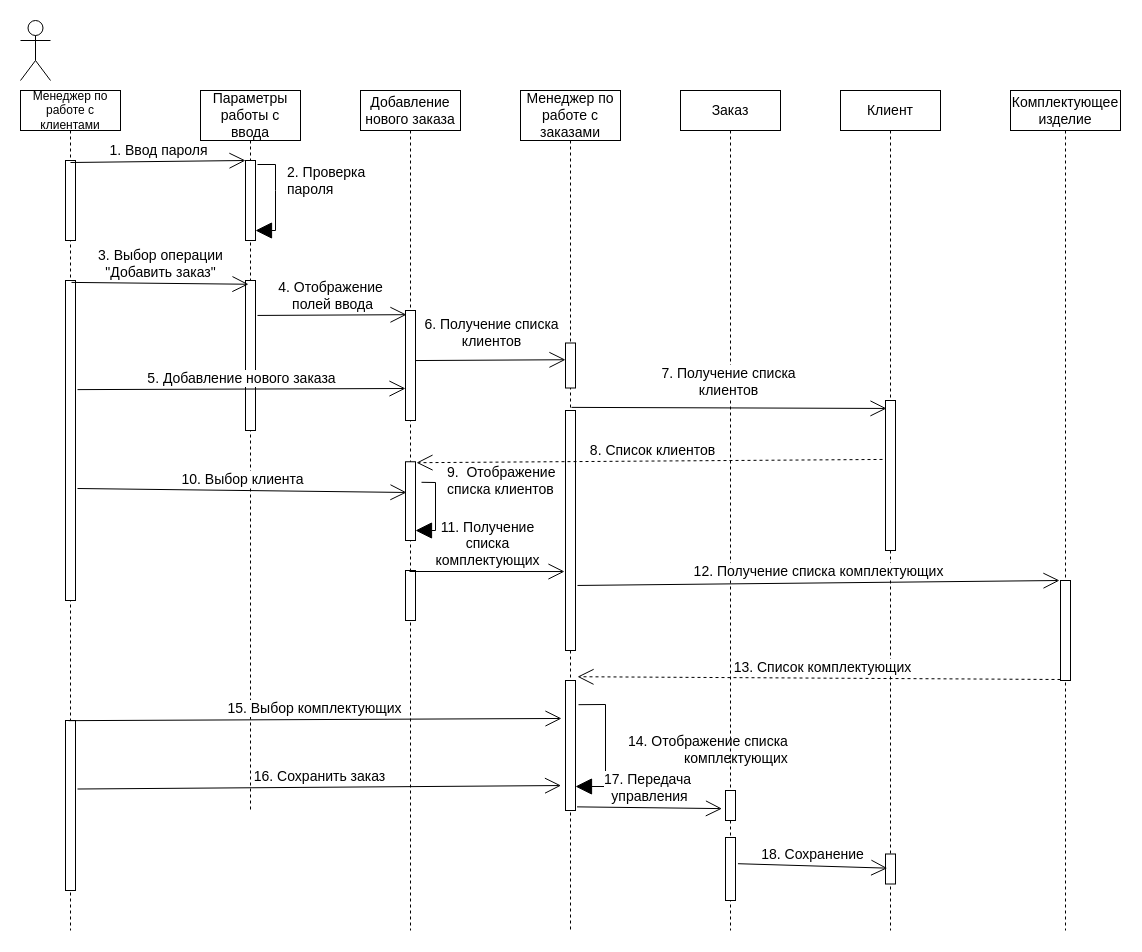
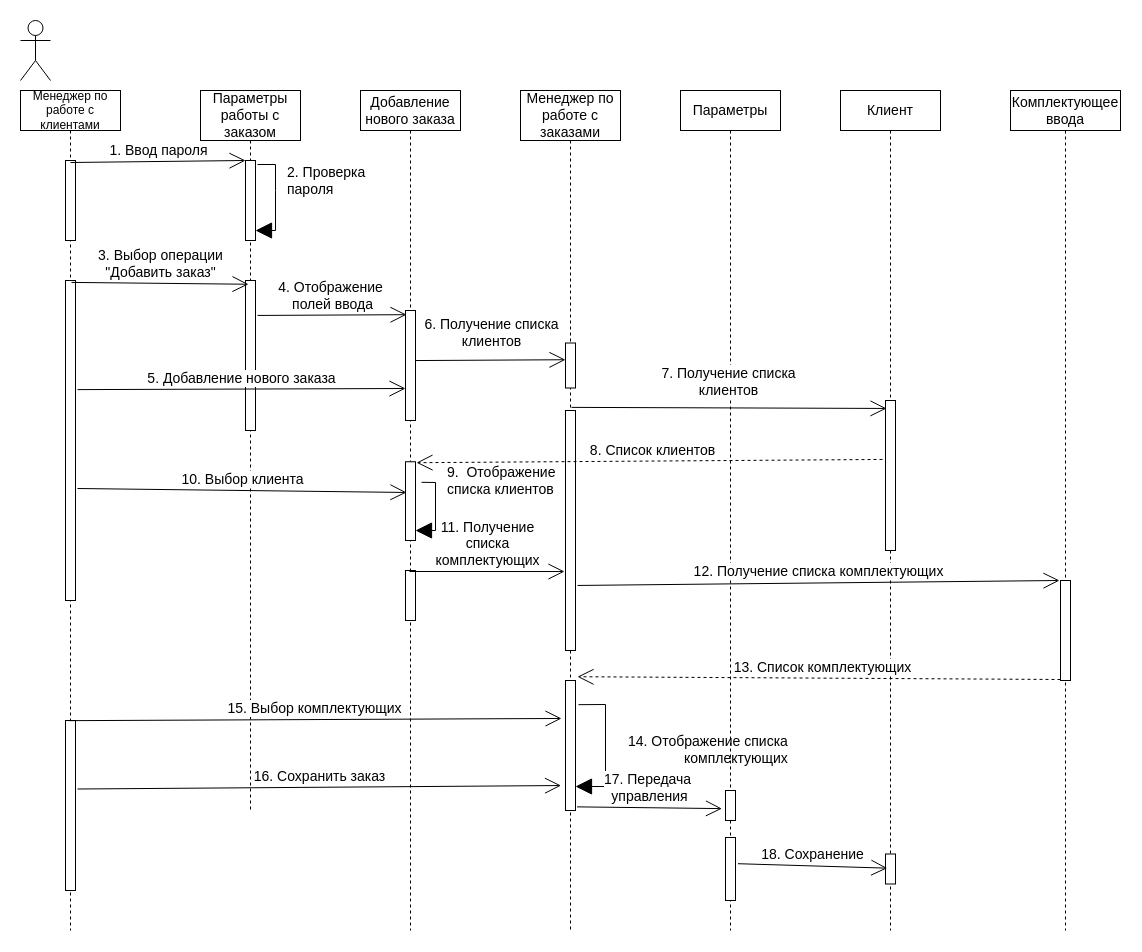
- <mxCell id="21" value="Заказ" style="shape=umlLifeline;perimeter=lifelinePerimeter;whiteSpace=wrap;html=1;container=1;collapsible=0;recursiveResize=0;outlineConnect=0;fontSize=14;" vertex="1" parent="1"><mxGeometry x="680" y="90" width="100" height="840" as="geometry" /></mxCell>
+ <mxCell id="21" value="Параметры" style="shape=umlLifeline;perimeter=lifelinePerimeter;whiteSpace=wrap;html=1;container=1;collapsible=0;recursiveResize=0;outlineConnect=0;fontSize=14;" vertex="1" parent="1"><mxGeometry x="680" y="90" width="100" height="840" as="geometry" /></mxCell>
- <mxCell id="27" value="Комплектующее изделие" style="shape=umlLifeline;perimeter=lifelinePerimeter;whiteSpace=wrap;html=1;container=1;collapsible=0;recursiveResize=0;outlineConnect=0;fontSize=14;" vertex="1" parent="1"><mxGeometry x="1010" y="90" width="110" height="840" as="geometry" /></mxCell>
+ <mxCell id="27" value="Комплектующее ввода" style="shape=umlLifeline;perimeter=lifelinePerimeter;whiteSpace=wrap;html=1;container=1;collapsible=0;recursiveResize=0;outlineConnect=0;fontSize=14;" vertex="1" parent="1"><mxGeometry x="1010" y="90" width="110" height="840" as="geometry" /></mxCell>
- <mxCell id="7" value="Параметры работы с ввода" style="shape=umlLifeline;perimeter=lifelinePerimeter;whiteSpace=wrap;html=1;container=1;collapsible=0;recursiveResize=0;outlineConnect=0;fontSize=14;size=50;" vertex="1" parent="1"><mxGeometry x="200" y="90" width="100" height="720" as="geometry" /></mxCell>
+ <mxCell id="7" value="Параметры работы с заказом" style="shape=umlLifeline;perimeter=lifelinePerimeter;whiteSpace=wrap;html=1;container=1;collapsible=0;recursiveResize=0;outlineConnect=0;fontSize=14;size=50;" vertex="1" parent="1"><mxGeometry x="200" y="90" width="100" height="720" as="geometry" /></mxCell>
